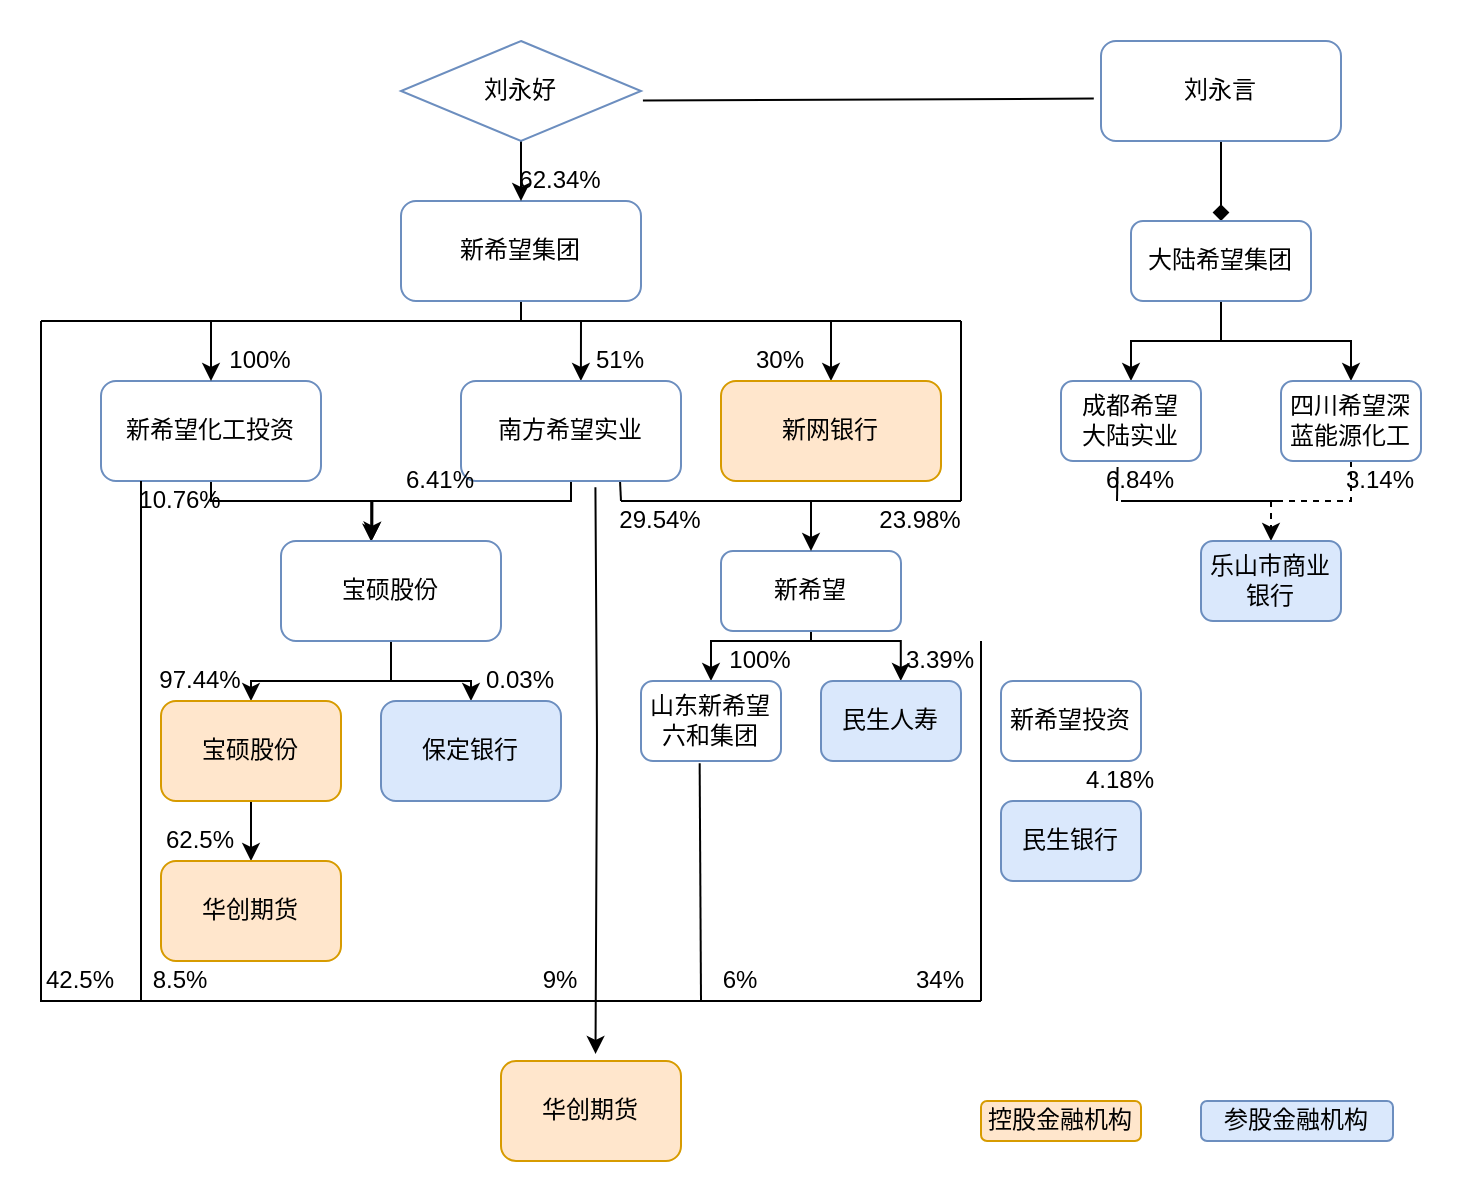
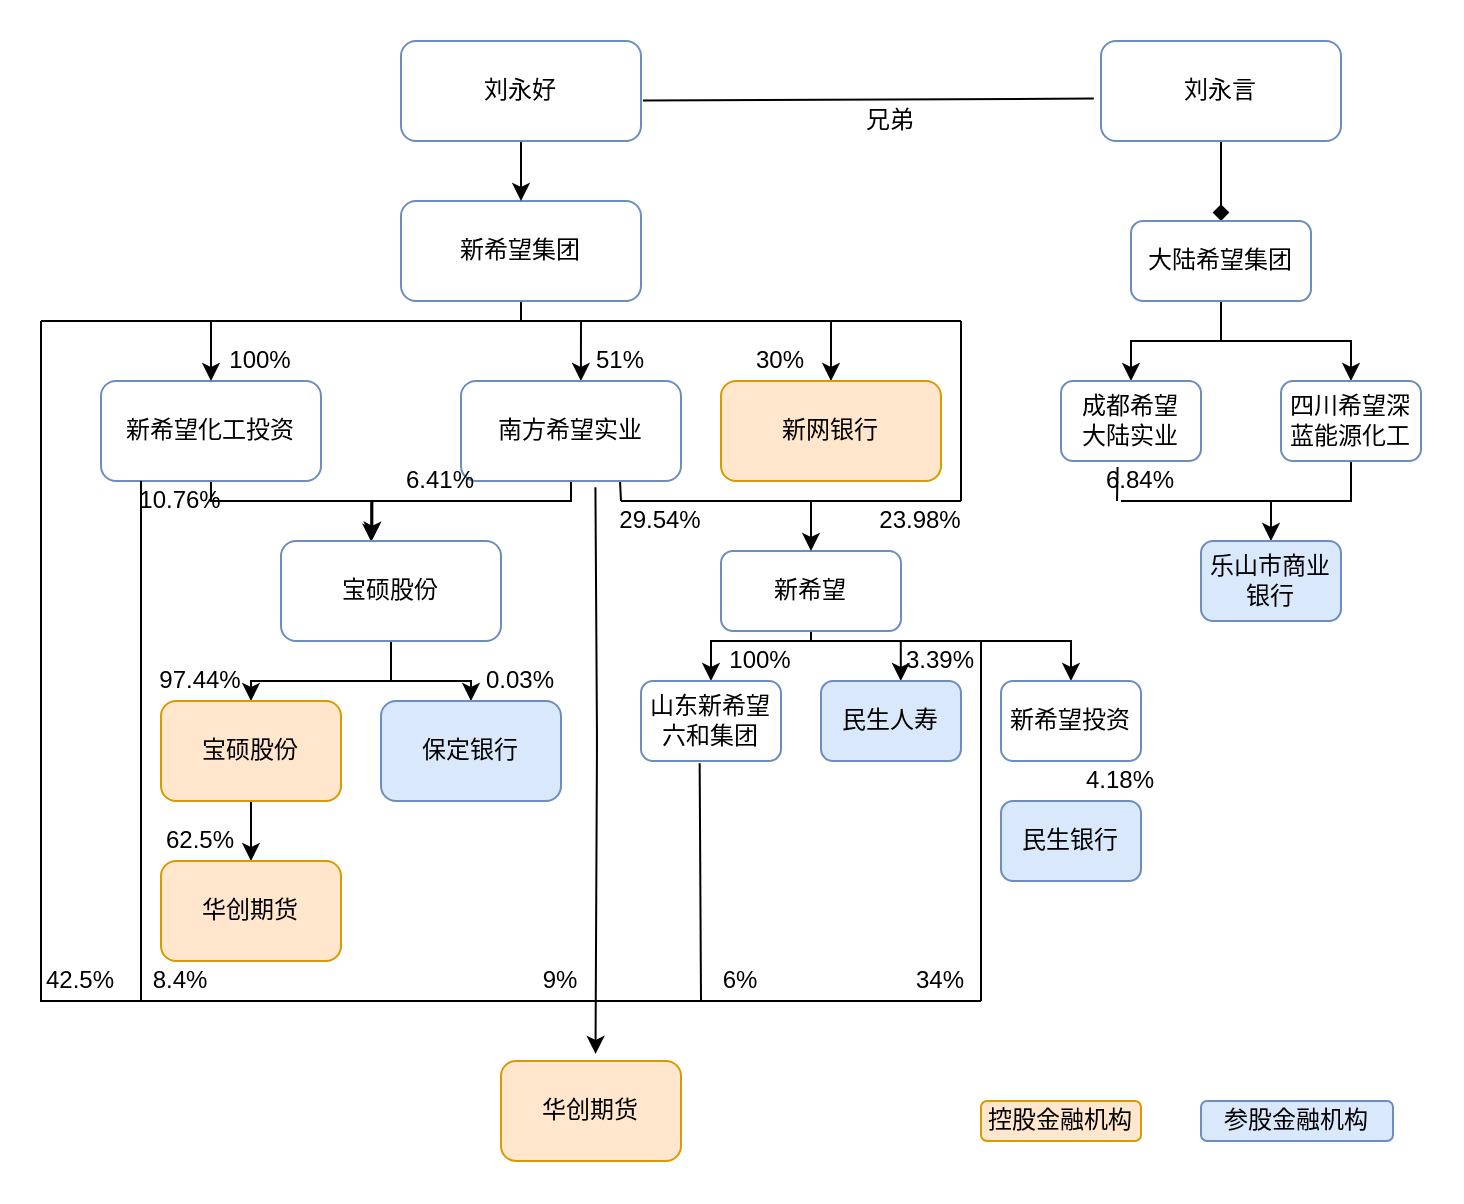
- <mxCell id="14" value="刘永好" style="rhombus;whiteSpace=wrap;html=1;strokeColor=#6c8ebf;fillColor=none;" vertex="1" parent="1"><mxGeometry x="200" y="20" width="120" height="50" as="geometry" /></mxCell>
+ <mxCell id="14" value="刘永好" style="rounded=1;whiteSpace=wrap;html=1;strokeColor=#6c8ebf;fillColor=none;" vertex="1" parent="1"><mxGeometry x="200" y="20" width="120" height="50" as="geometry" /></mxCell>
+ <mxCell id="62" value="兄弟" style="text;html=1;strokeColor=none;fillColor=none;align=center;verticalAlign=middle;whiteSpace=wrap;rounded=0;" vertex="1" parent="1"><mxGeometry x="425" y="50" width="40" height="20" as="geometry" /></mxCell>
- <mxCell id="15" value="62.34%" style="text;html=1;strokeColor=none;fillColor=none;align=center;verticalAlign=middle;whiteSpace=wrap;rounded=0;" vertex="1" parent="1"><mxGeometry x="260" y="80" width="40" height="20" as="geometry" /></mxCell>
- <mxCell id="74" value="3.14%" style="text;html=1;strokeColor=none;fillColor=none;align=center;verticalAlign=middle;whiteSpace=wrap;rounded=0;" vertex="1" parent="1"><mxGeometry x="670" y="230" width="40" height="20" as="geometry" /></mxCell>
- <mxCell id="68" style="edgeStyle=orthogonalEdgeStyle;rounded=0;orthogonalLoop=1;jettySize=auto;html=1;entryX=0.5;entryY=0;entryDx=0;entryDy=0;dashed=1;" edge="1" parent="1" source="69" target="70"><mxGeometry relative="1" as="geometry" /></mxCell>
+ <mxCell id="68" style="edgeStyle=orthogonalEdgeStyle;rounded=0;orthogonalLoop=1;jettySize=auto;html=1;entryX=0.5;entryY=0;entryDx=0;entryDy=0;" edge="1" parent="1" source="69" target="70"><mxGeometry relative="1" as="geometry" /></mxCell>
+ <mxCell id="32" style="edgeStyle=orthogonalEdgeStyle;rounded=0;orthogonalLoop=1;jettySize=auto;html=1;entryX=0.5;entryY=0;entryDx=0;entryDy=0;" edge="1" parent="1" source="35" target="43"><mxGeometry relative="1" as="geometry"><Array as="points"><mxPoint x="405" y="320" /><mxPoint x="535" y="320" /></Array></mxGeometry></mxCell>
- <mxCell id="54" value="8.5%" style="text;html=1;strokeColor=none;fillColor=none;align=center;verticalAlign=middle;whiteSpace=wrap;rounded=0;" vertex="1" parent="1"><mxGeometry x="70" y="480" width="40" height="20" as="geometry" /></mxCell>
+ <mxCell id="54" value="8.4%" style="text;html=1;strokeColor=none;fillColor=none;align=center;verticalAlign=middle;whiteSpace=wrap;rounded=0;" vertex="1" parent="1"><mxGeometry x="70" y="480" width="40" height="20" as="geometry" /></mxCell>
